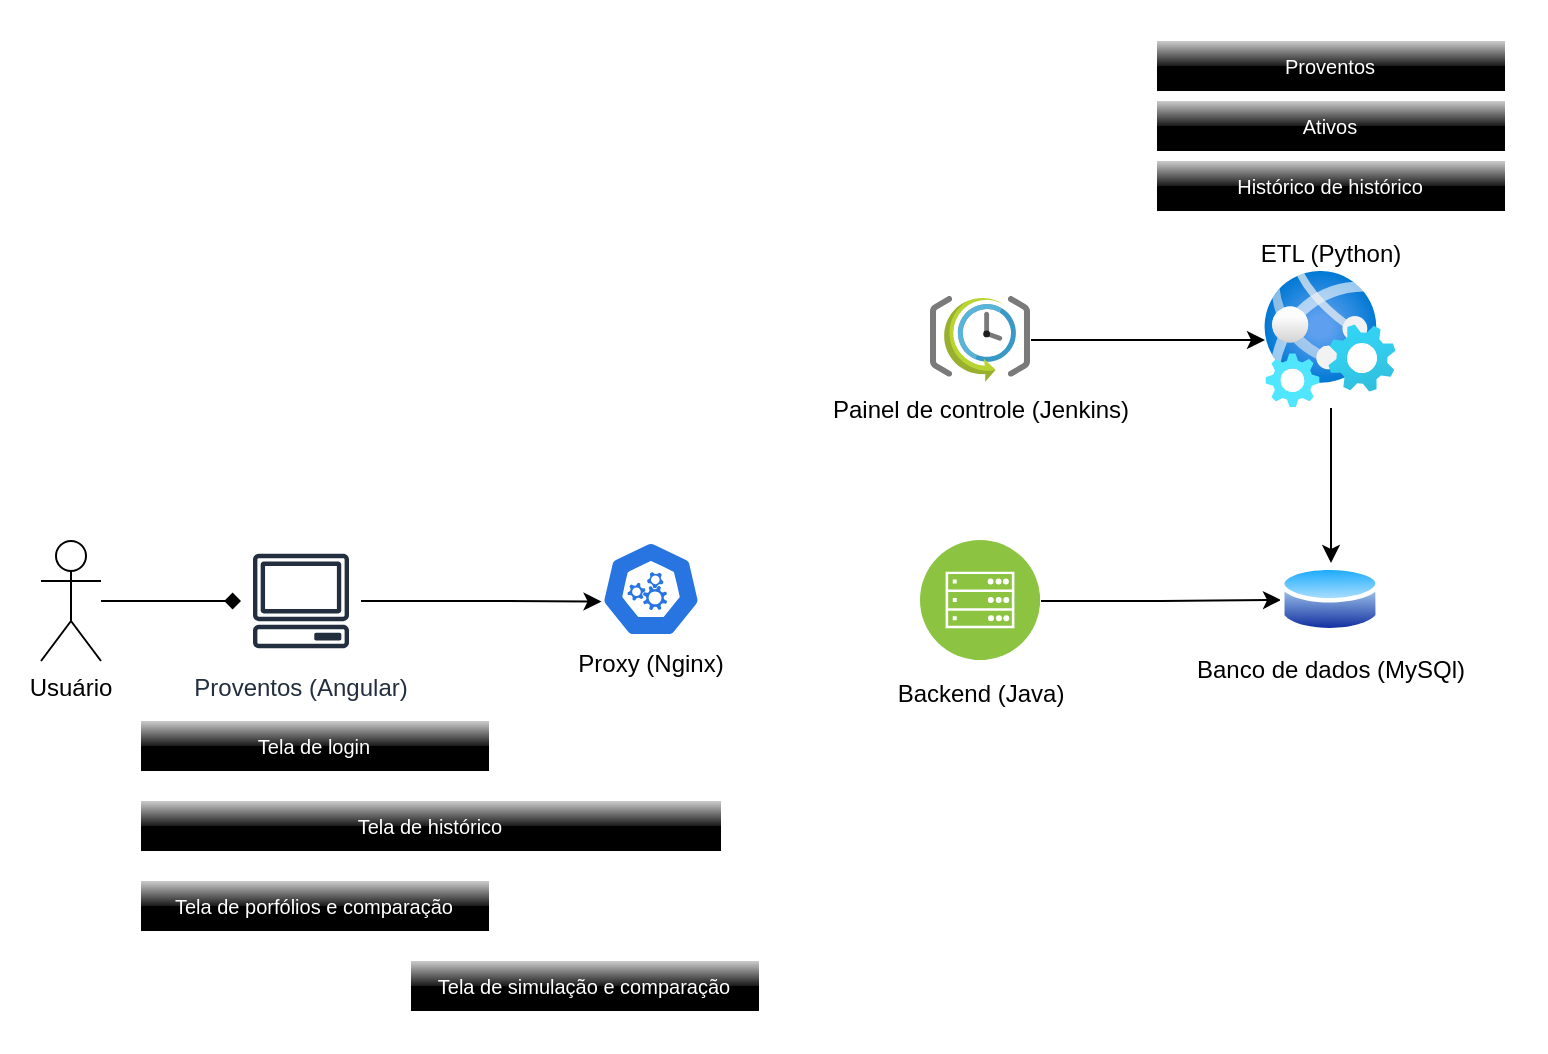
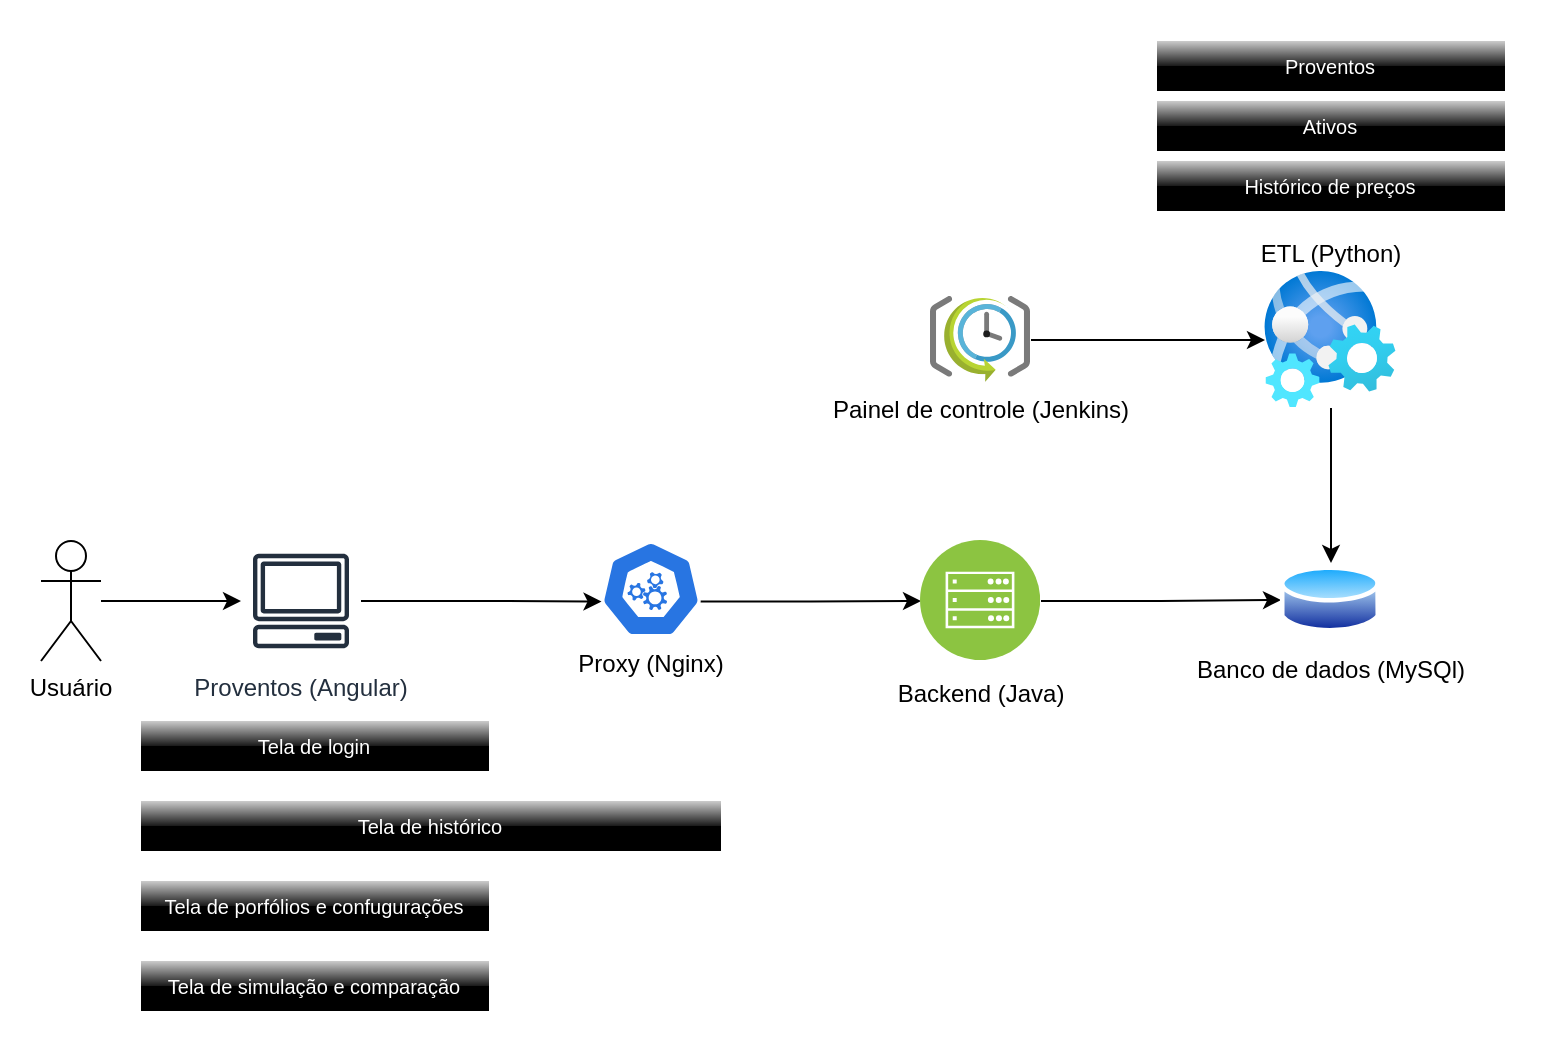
- <mxCell id="15" value="Histórico de histórico" style="strokeWidth=1;html=1;shadow=0;dashed=0;shape=mxgraph.ios.iScreenNameBar;fillColor2=#000000;fillColor3=#ffffff;buttonText=;fontColor=#ffffff;fontSize=10;whiteSpace=wrap;align=center;sketch=0;" parent="1" vertex="1"><mxGeometry x="578" y="80" width="174" height="25" as="geometry" /></mxCell>
+ <mxCell id="15" value="Histórico de preços" style="strokeWidth=1;html=1;shadow=0;dashed=0;shape=mxgraph.ios.iScreenNameBar;fillColor2=#000000;fillColor3=#ffffff;buttonText=;fontColor=#ffffff;fontSize=10;whiteSpace=wrap;align=center;sketch=0;" parent="1" vertex="1"><mxGeometry x="578" y="80" width="174" height="25" as="geometry" /></mxCell>
- <mxCell id="2" style="edgeStyle=orthogonalEdgeStyle;rounded=0;orthogonalLoop=1;jettySize=auto;html=1;endArrow=diamond;" parent="1" source="3" target="4" edge="1"><mxGeometry relative="1" as="geometry" /></mxCell>
+ <mxCell id="2" style="edgeStyle=orthogonalEdgeStyle;rounded=0;orthogonalLoop=1;jettySize=auto;html=1;" parent="1" source="3" target="4" edge="1"><mxGeometry relative="1" as="geometry" /></mxCell>
+ <mxCell id="9" style="edgeStyle=orthogonalEdgeStyle;rounded=0;orthogonalLoop=1;jettySize=auto;html=1;exitX=0.995;exitY=0.63;exitDx=0;exitDy=0;exitPerimeter=0;" parent="1" source="10" target="13" edge="1"><mxGeometry relative="1" as="geometry" /></mxCell>
- <mxCell id="7" value="Tela de porfólios e comparação" style="strokeWidth=1;html=1;shadow=0;dashed=0;shape=mxgraph.ios.iScreenNameBar;fillColor2=#000000;fillColor3=#ffffff;buttonText=;fontColor=#ffffff;fontSize=10;whiteSpace=wrap;align=center;sketch=0;" parent="1" vertex="1"><mxGeometry x="70" y="440" width="174" height="25" as="geometry" /></mxCell>
+ <mxCell id="7" value="Tela de porfólios e confugurações" style="strokeWidth=1;html=1;shadow=0;dashed=0;shape=mxgraph.ios.iScreenNameBar;fillColor2=#000000;fillColor3=#ffffff;buttonText=;fontColor=#ffffff;fontSize=10;whiteSpace=wrap;align=center;sketch=0;" parent="1" vertex="1"><mxGeometry x="70" y="440" width="174" height="25" as="geometry" /></mxCell>
- <mxCell id="8" value="Tela de simulação e comparação" style="strokeWidth=1;html=1;shadow=0;dashed=0;shape=mxgraph.ios.iScreenNameBar;fillColor2=#000000;fillColor3=#ffffff;buttonText=;fontColor=#ffffff;fontSize=10;whiteSpace=wrap;align=center;sketch=0;" parent="1" vertex="1"><mxGeometry x="205" y="480" width="174" height="25" as="geometry" /></mxCell>
+ <mxCell id="8" value="Tela de simulação e comparação" style="strokeWidth=1;html=1;shadow=0;dashed=0;shape=mxgraph.ios.iScreenNameBar;fillColor2=#000000;fillColor3=#ffffff;buttonText=;fontColor=#ffffff;fontSize=10;whiteSpace=wrap;align=center;sketch=0;" parent="1" vertex="1"><mxGeometry x="70" y="480" width="174" height="25" as="geometry" /></mxCell>
